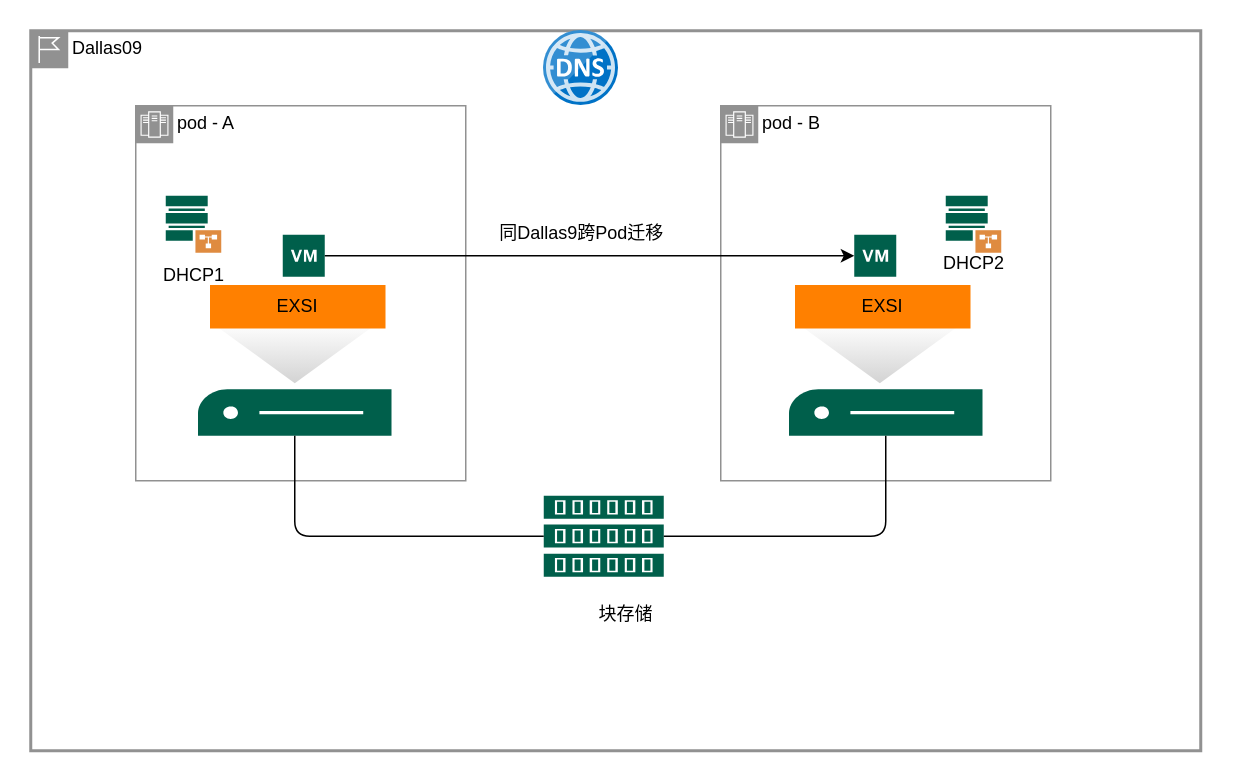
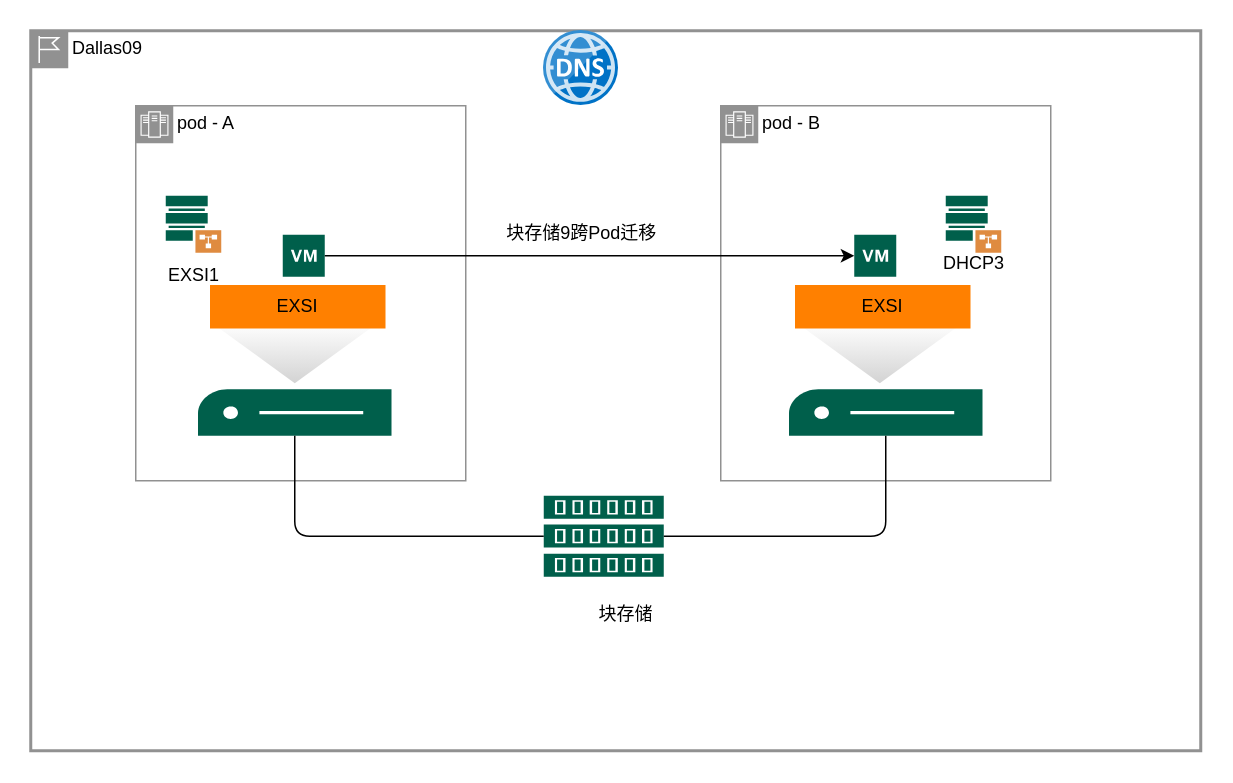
- <mxCell id="23" value="&lt;font color=&quot;#000000&quot;&gt;同Dallas9跨Pod迁移&lt;/font&gt;" style="text;html=1;strokeColor=none;fillColor=none;align=center;verticalAlign=middle;whiteSpace=wrap;rounded=0;" vertex="1" parent="1"><mxGeometry x="320" y="140" width="135" height="30" as="geometry" /></mxCell>
+ <mxCell id="23" value="&lt;font color=&quot;#000000&quot;&gt;块存储9跨Pod迁移&lt;/font&gt;" style="text;html=1;strokeColor=none;fillColor=none;align=center;verticalAlign=middle;whiteSpace=wrap;rounded=0;" vertex="1" parent="1"><mxGeometry x="320" y="140" width="135" height="30" as="geometry" /></mxCell>
- <mxCell id="9" value="&lt;font color=&quot;#000000&quot;&gt;DHCP2&lt;/font&gt;" style="text;html=1;strokeColor=none;fillColor=none;align=center;verticalAlign=middle;whiteSpace=wrap;rounded=0;" vertex="1" parent="3"><mxGeometry x="138.5" y="90" width="60" height="30" as="geometry" /></mxCell>
+ <mxCell id="9" value="&lt;font color=&quot;#000000&quot;&gt;DHCP3&lt;/font&gt;" style="text;html=1;strokeColor=none;fillColor=none;align=center;verticalAlign=middle;whiteSpace=wrap;rounded=0;" vertex="1" parent="3"><mxGeometry x="138.5" y="90" width="60" height="30" as="geometry" /></mxCell>
- <mxCell id="17" value="&lt;font color=&quot;#000000&quot;&gt;DHCP1&lt;/font&gt;" style="text;html=1;strokeColor=none;fillColor=none;align=center;verticalAlign=middle;whiteSpace=wrap;rounded=0;" vertex="1" parent="2"><mxGeometry x="78.5" y="148" width="60" height="30" as="geometry" /></mxCell>
+ <mxCell id="17" value="&lt;font color=&quot;#000000&quot;&gt;EXSI1&lt;/font&gt;" style="text;html=1;strokeColor=none;fillColor=none;align=center;verticalAlign=middle;whiteSpace=wrap;rounded=0;" vertex="1" parent="2"><mxGeometry x="78.5" y="148" width="60" height="30" as="geometry" /></mxCell>
